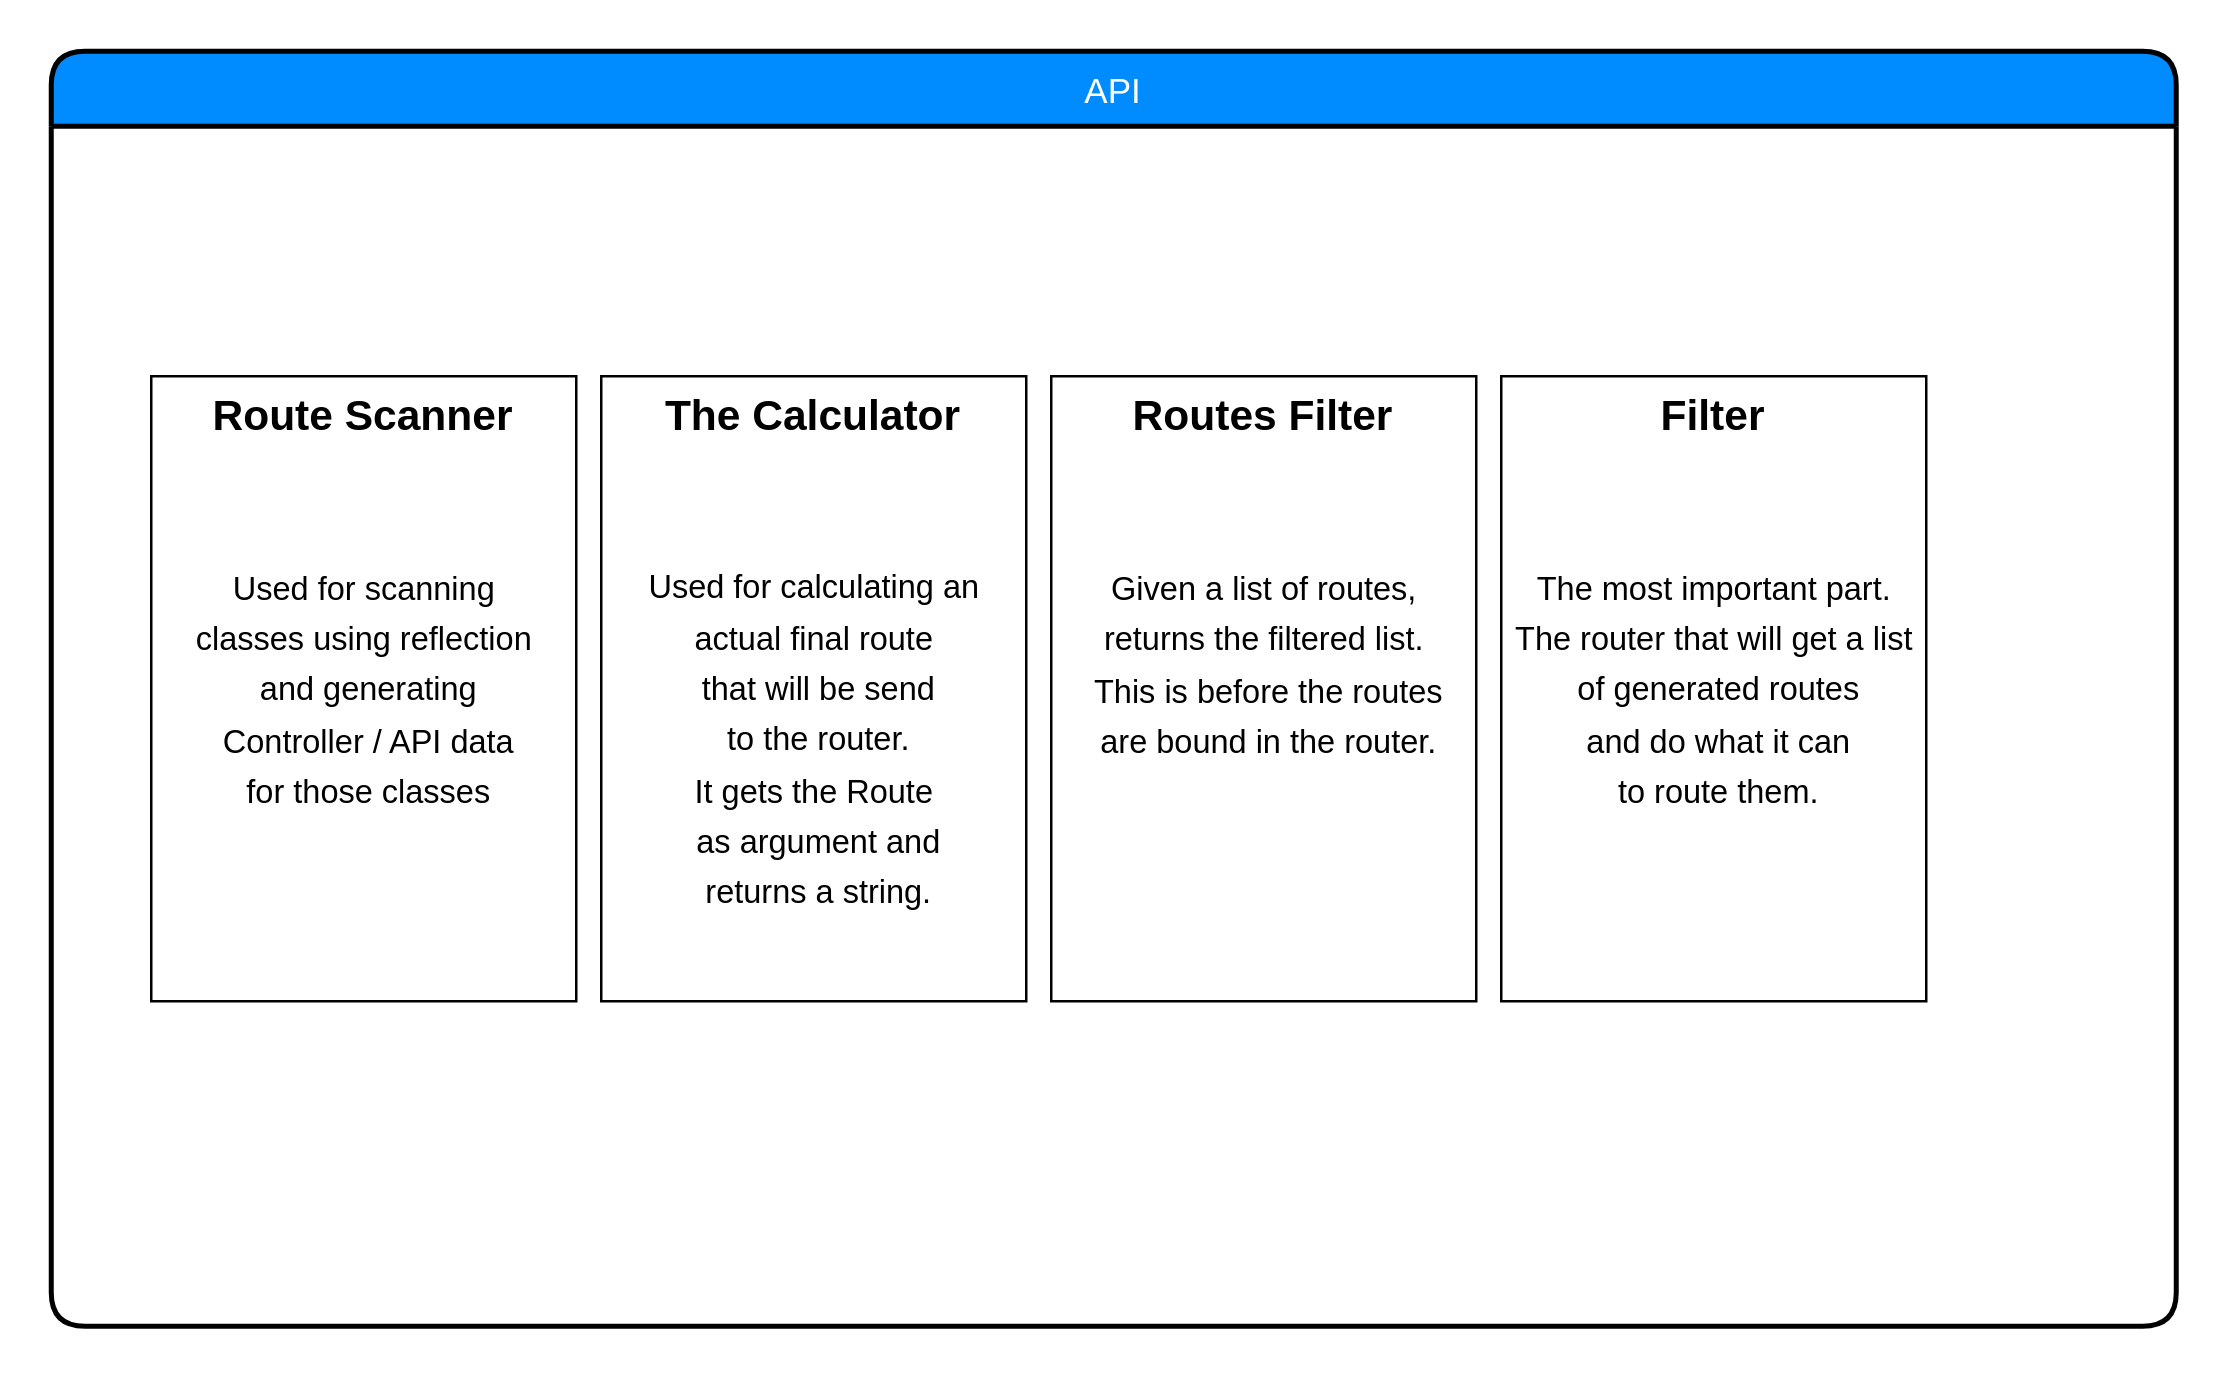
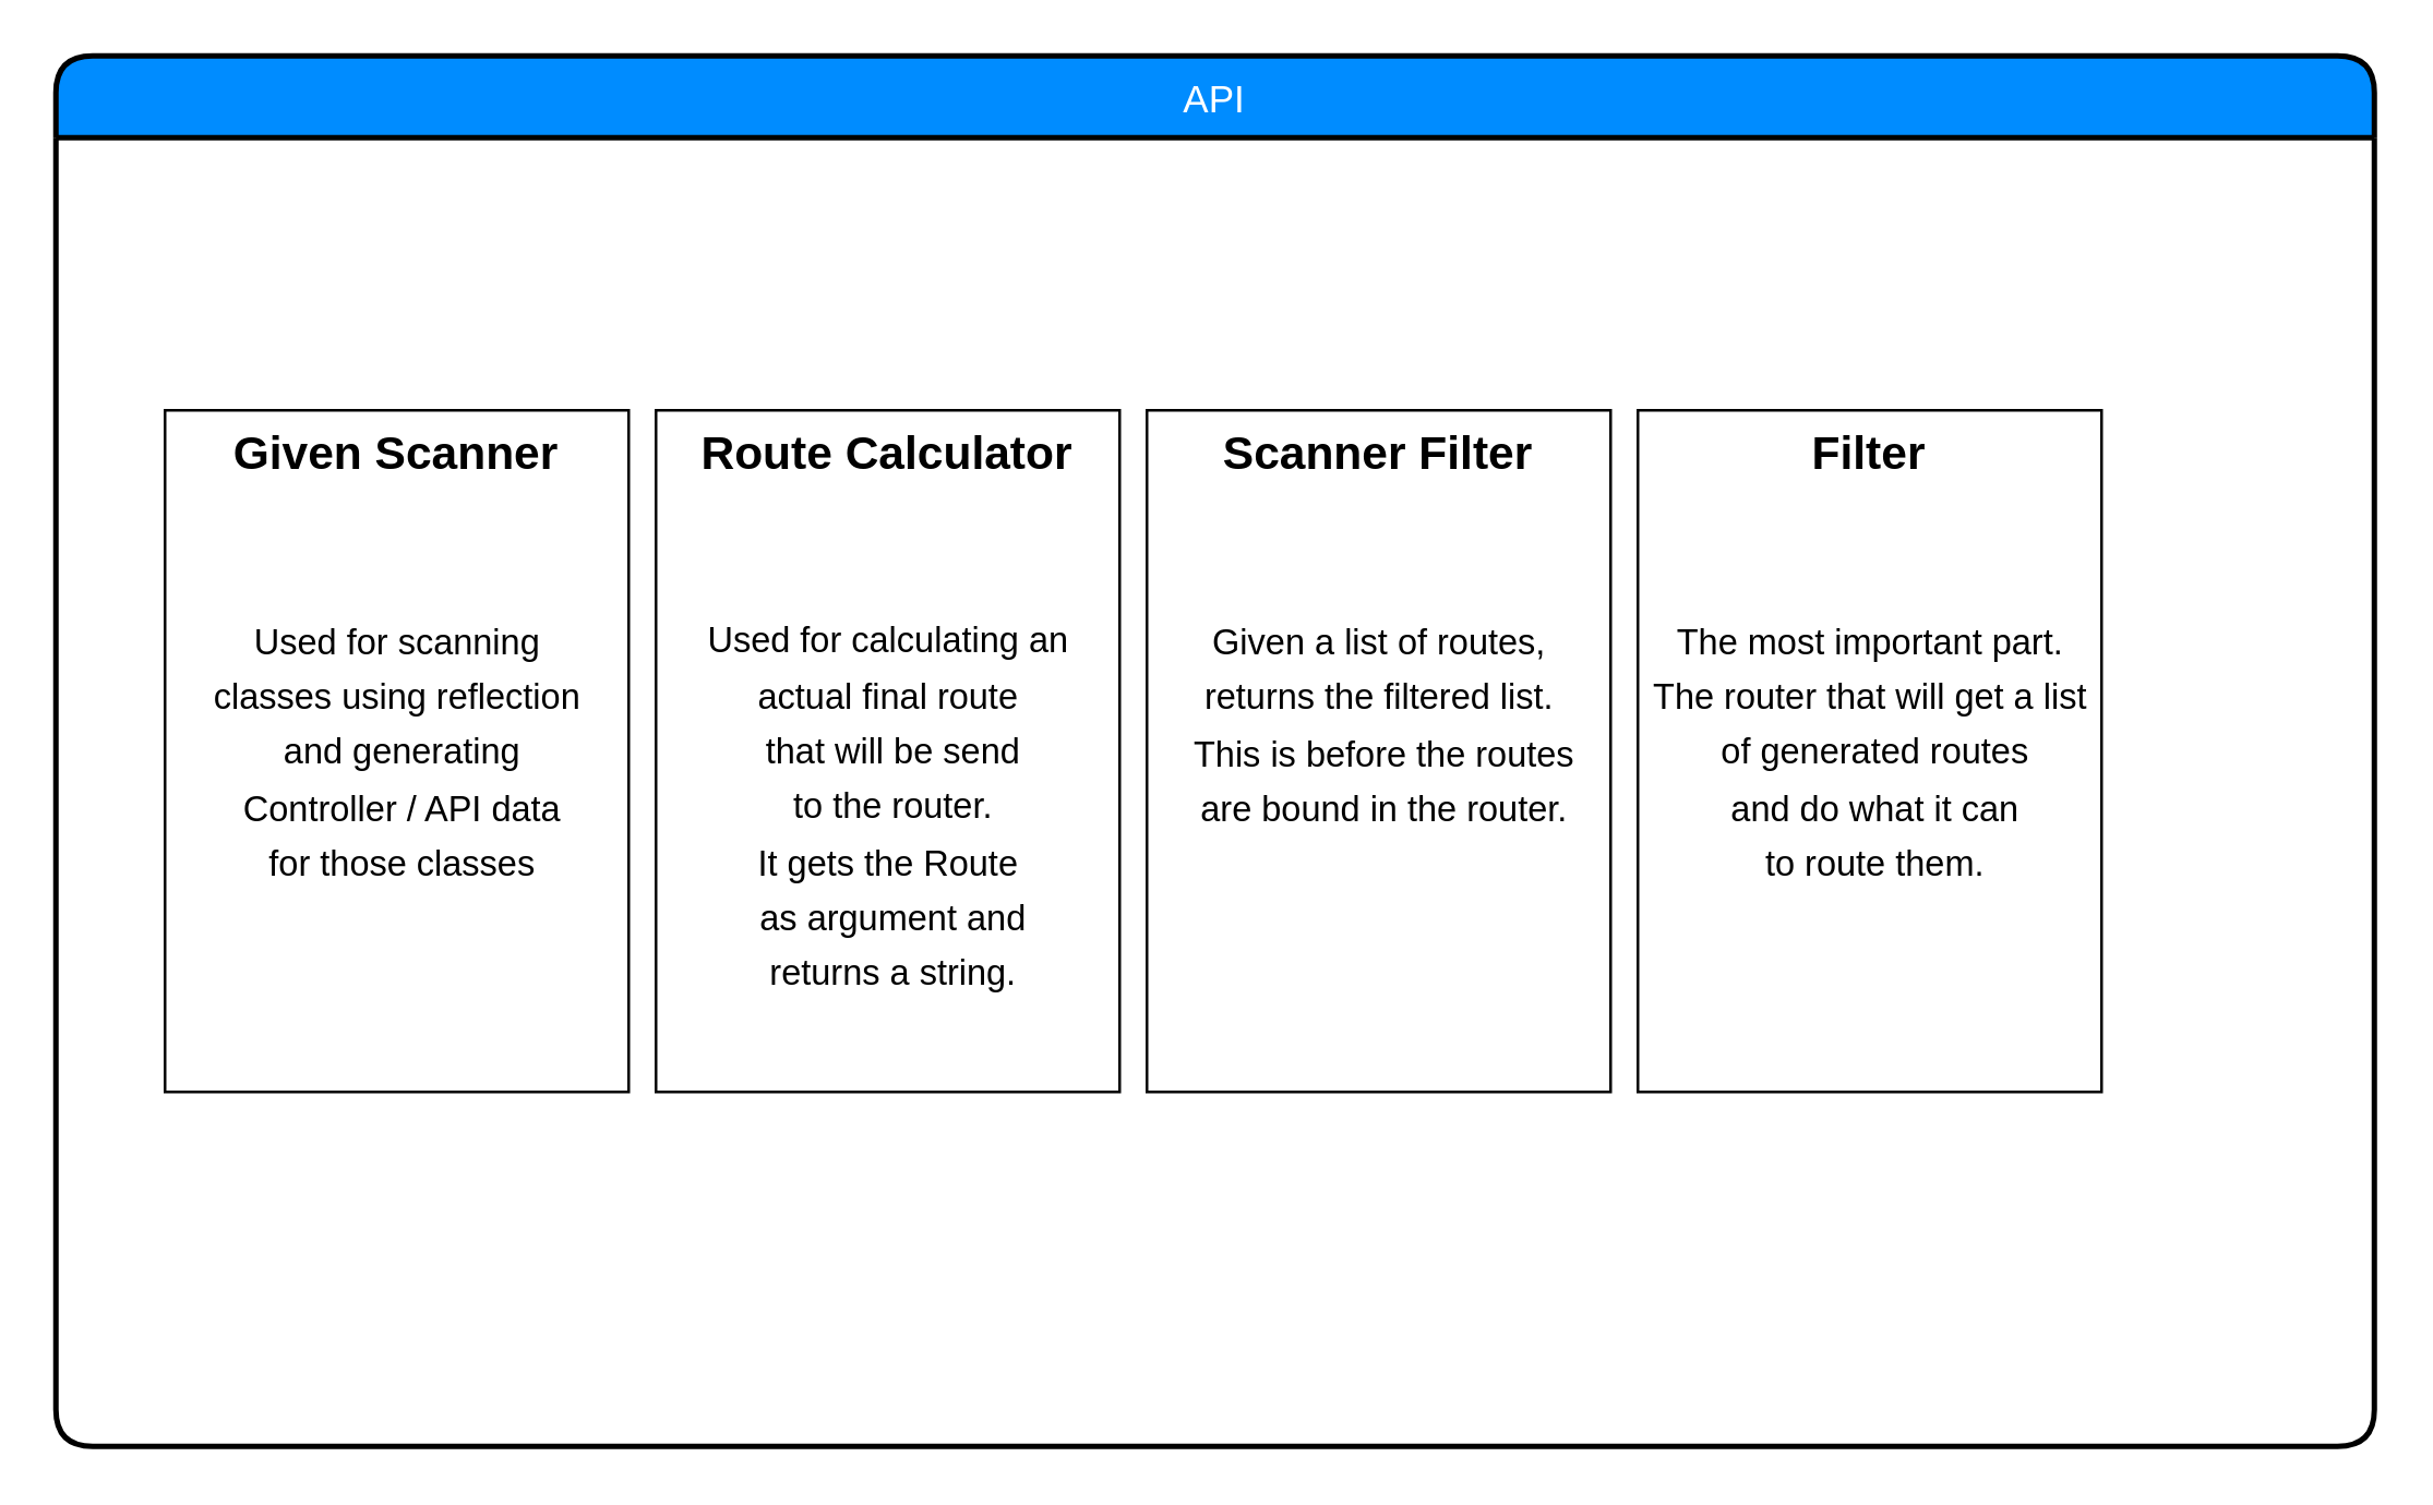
- <mxCell id="3" value="Route Scanner" style="rounded=0;whiteSpace=wrap;html=1;fillColor=#ffffff;labelPosition=center;verticalLabelPosition=middle;align=center;verticalAlign=top;horizontal=1;fontSize=17;fontStyle=1" vertex="1" parent="1"><mxGeometry x="60" y="150" width="170" height="250" as="geometry" /></mxCell>
+ <mxCell id="3" value="Given Scanner" style="rounded=0;whiteSpace=wrap;html=1;fillColor=#ffffff;labelPosition=center;verticalLabelPosition=middle;align=center;verticalAlign=top;horizontal=1;fontSize=17;fontStyle=1" vertex="1" parent="1"><mxGeometry x="60" y="150" width="170" height="250" as="geometry" /></mxCell>
- <mxCell id="5" value="The Calculator" style="rounded=0;whiteSpace=wrap;html=1;fillColor=#ffffff;labelPosition=center;verticalLabelPosition=middle;align=center;verticalAlign=top;horizontal=1;fontSize=17;fontStyle=1" vertex="1" parent="1"><mxGeometry x="240" y="150" width="170" height="250" as="geometry" /></mxCell>
+ <mxCell id="5" value="Route Calculator" style="rounded=0;whiteSpace=wrap;html=1;fillColor=#ffffff;labelPosition=center;verticalLabelPosition=middle;align=center;verticalAlign=top;horizontal=1;fontSize=17;fontStyle=1" vertex="1" parent="1"><mxGeometry x="240" y="150" width="170" height="250" as="geometry" /></mxCell>
- <mxCell id="7" value="Routes Filter" style="rounded=0;whiteSpace=wrap;html=1;fillColor=#ffffff;labelPosition=center;verticalLabelPosition=middle;align=center;verticalAlign=top;horizontal=1;fontSize=17;fontStyle=1" vertex="1" parent="1"><mxGeometry x="420" y="150" width="170" height="250" as="geometry" /></mxCell>
+ <mxCell id="7" value="Scanner Filter" style="rounded=0;whiteSpace=wrap;html=1;fillColor=#ffffff;labelPosition=center;verticalLabelPosition=middle;align=center;verticalAlign=top;horizontal=1;fontSize=17;fontStyle=1" vertex="1" parent="1"><mxGeometry x="420" y="150" width="170" height="250" as="geometry" /></mxCell>
